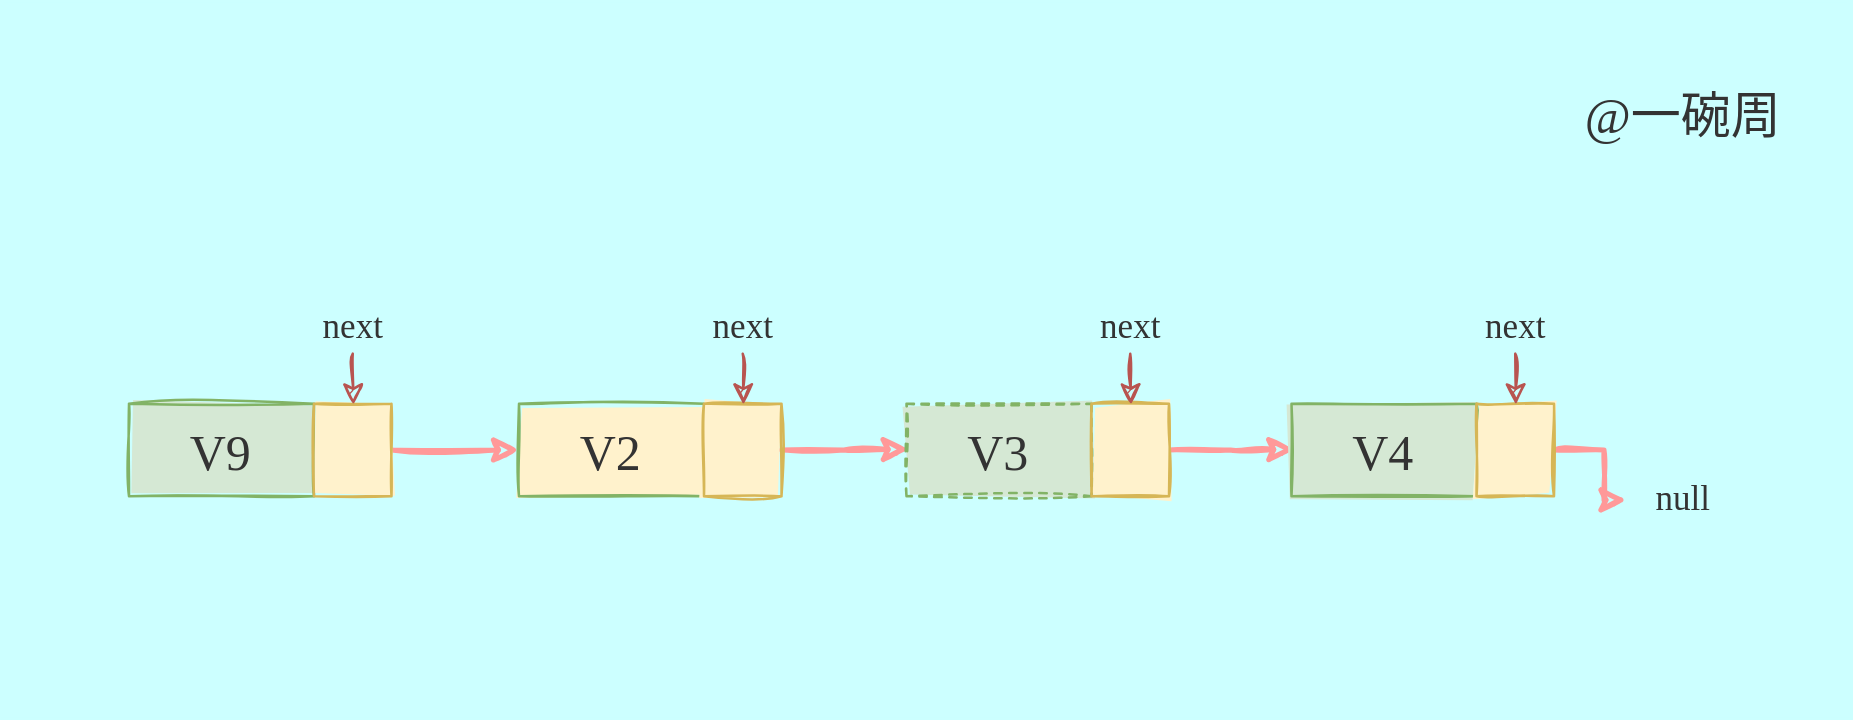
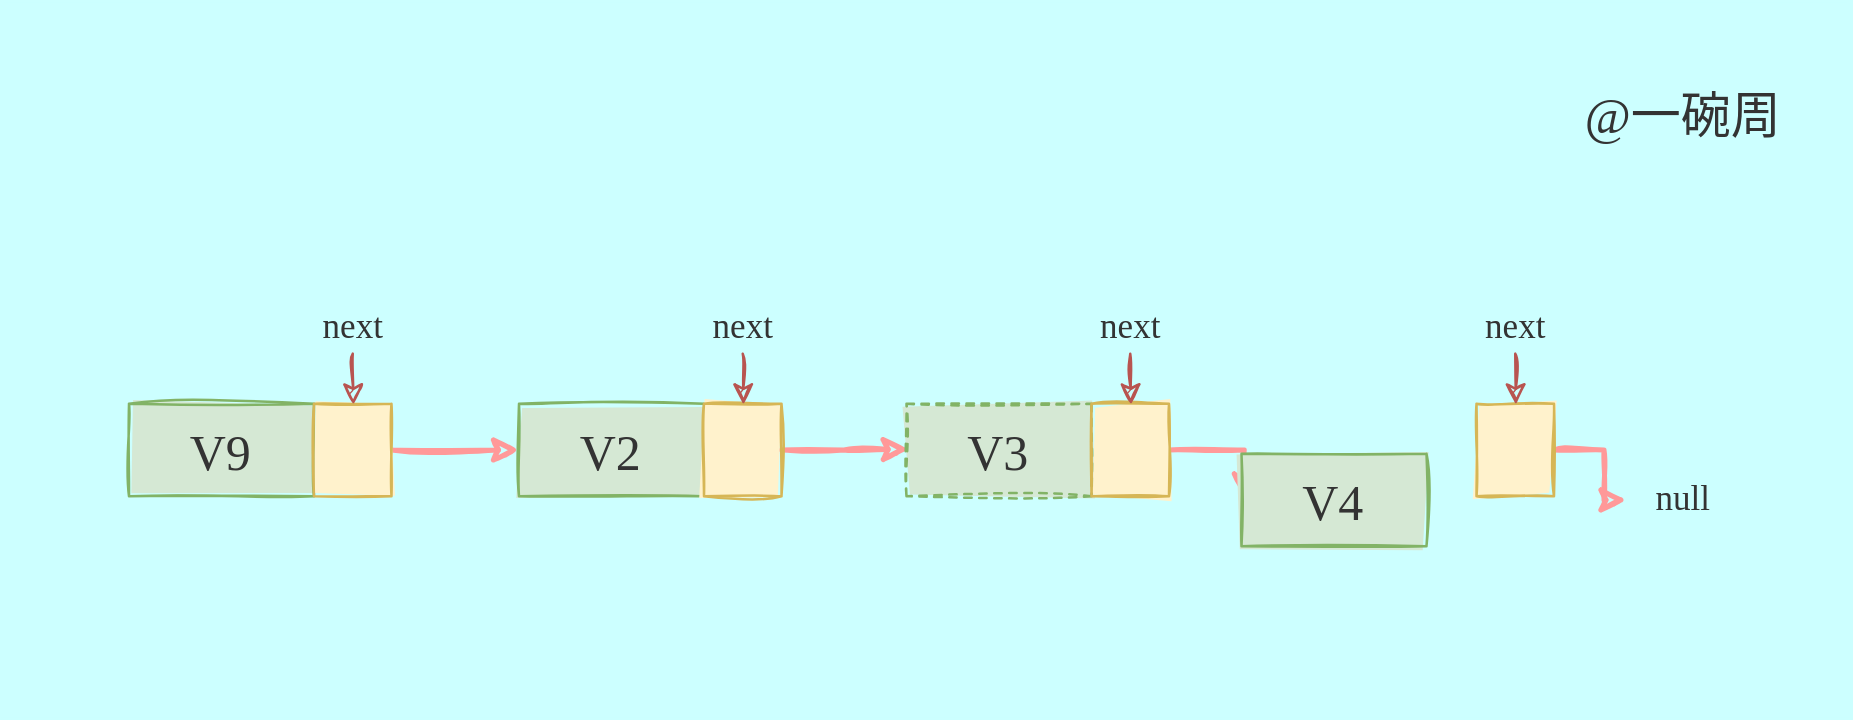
- <mxCell id="7" value="&lt;font style=&quot;font-size: 20px&quot; face=&quot;Comic Sans MS&quot; color=&quot;#333333&quot;&gt;V2&lt;/font&gt;" style="rounded=0;whiteSpace=wrap;html=1;fillColor=#fff2cc;strokeColor=#82b366;sketch=1;fillStyle=solid;" vertex="1" parent="1"><mxGeometry x="207" y="161" width="74" height="37" as="geometry" /></mxCell>
+ <mxCell id="7" value="&lt;font style=&quot;font-size: 20px&quot; face=&quot;Comic Sans MS&quot; color=&quot;#333333&quot;&gt;V2&lt;/font&gt;" style="rounded=0;whiteSpace=wrap;html=1;fillColor=#d5e8d4;strokeColor=#82b366;sketch=1;fillStyle=solid;" vertex="1" parent="1"><mxGeometry x="207" y="161" width="74" height="37" as="geometry" /></mxCell>
- <mxCell id="17" value="&lt;font style=&quot;font-size: 20px&quot; face=&quot;Comic Sans MS&quot; color=&quot;#333333&quot;&gt;V4&lt;/font&gt;" style="rounded=0;whiteSpace=wrap;html=1;fillColor=#d5e8d4;strokeColor=#82b366;sketch=1;fillStyle=solid;" vertex="1" parent="1"><mxGeometry x="516" y="161" width="74" height="37" as="geometry" /></mxCell>
+ <mxCell id="17" value="&lt;font style=&quot;font-size: 20px&quot; face=&quot;Comic Sans MS&quot; color=&quot;#333333&quot;&gt;V4&lt;/font&gt;" style="rounded=0;whiteSpace=wrap;html=1;fillColor=#d5e8d4;strokeColor=#82b366;sketch=1;fillStyle=solid;" vertex="1" parent="1"><mxGeometry x="496" y="181" width="74" height="37" as="geometry" /></mxCell>
